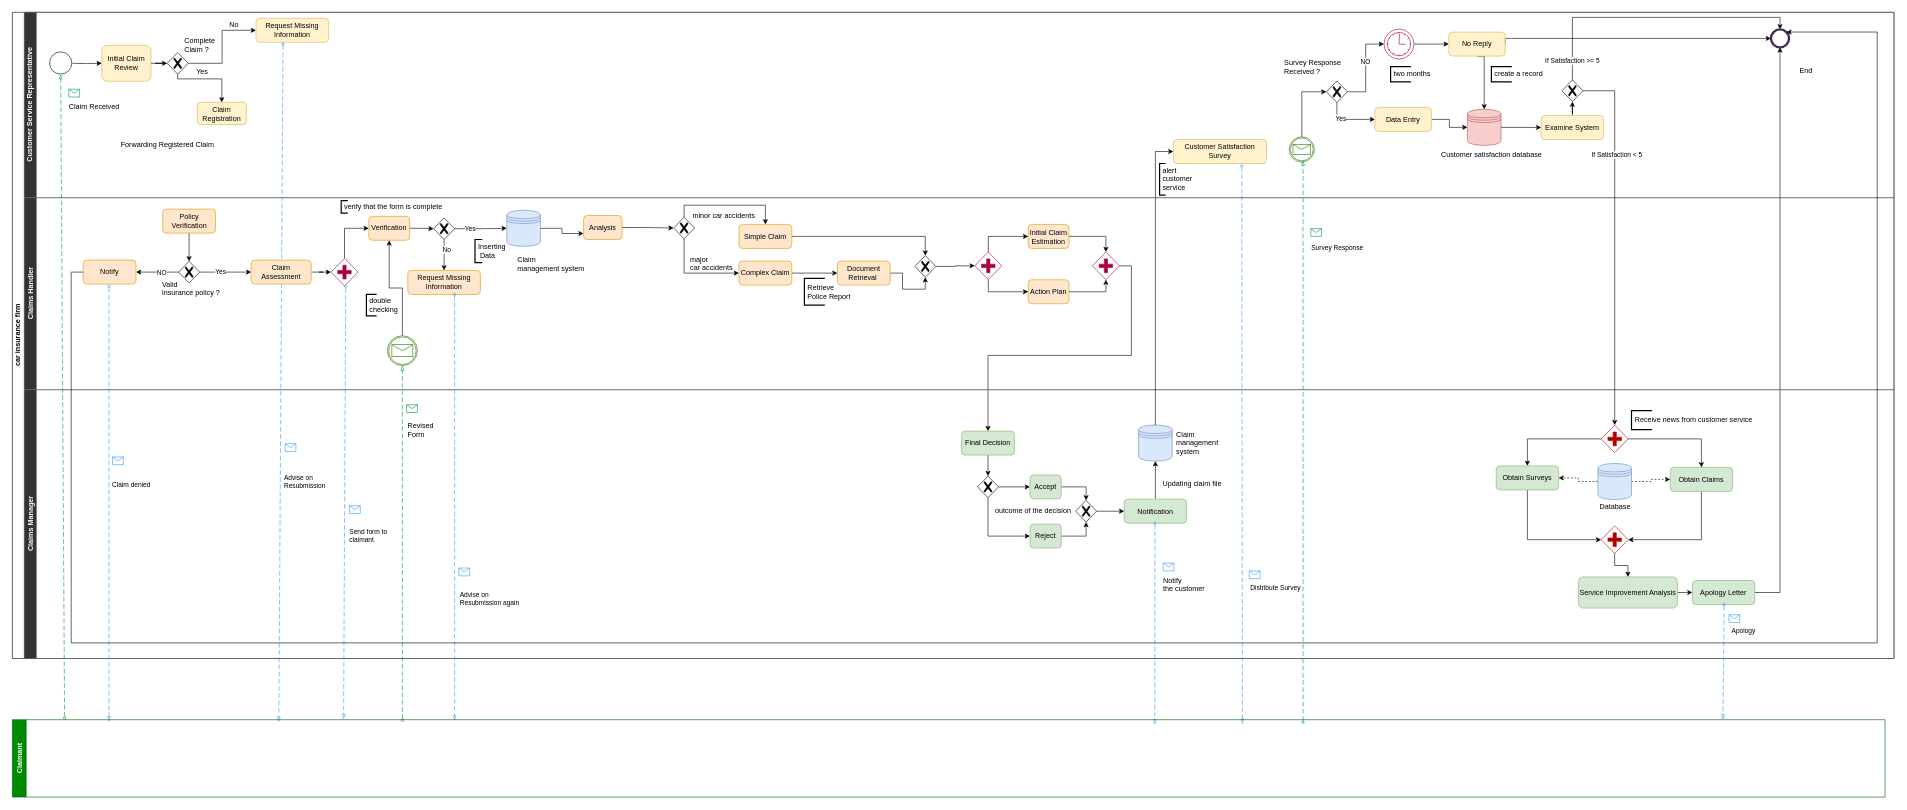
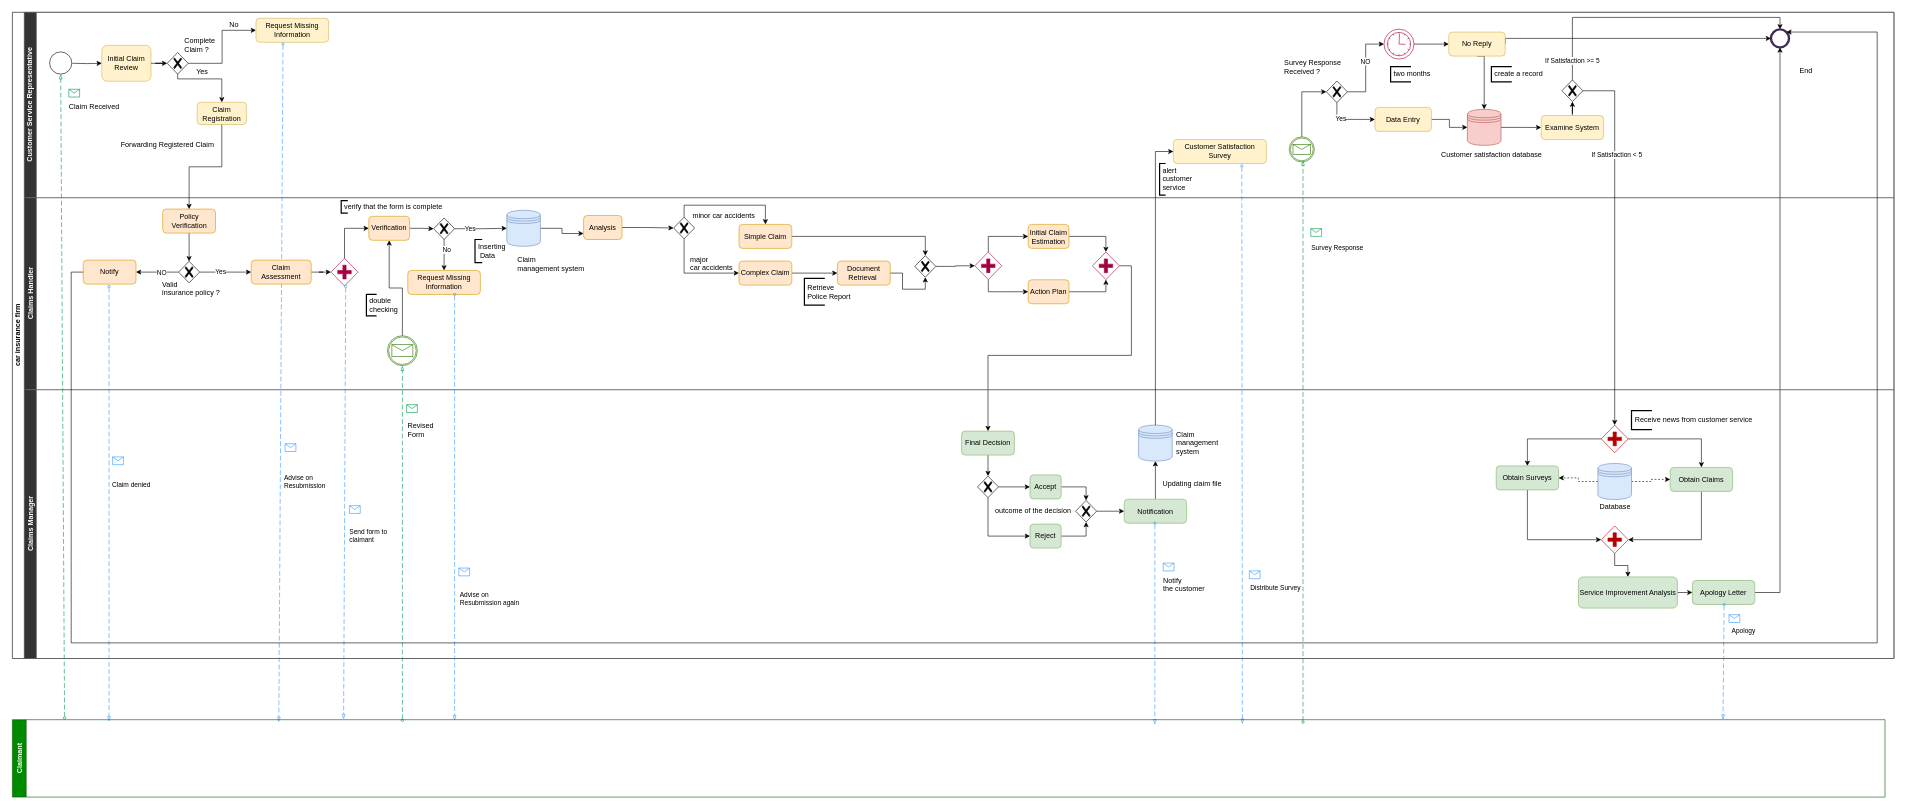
+ <mxCell id="168" style="edgeStyle=orthogonalEdgeStyle;rounded=0;orthogonalLoop=1;jettySize=auto;html=1;entryX=0.5;entryY=0;entryDx=0;entryDy=0;" parent="2" source="9" target="58" edge="1"><mxGeometry relative="1" as="geometry" /></mxCell>
